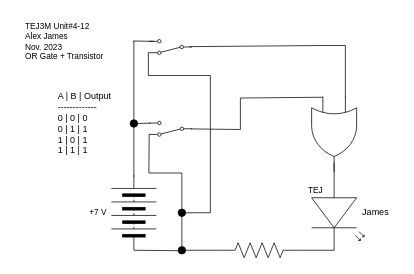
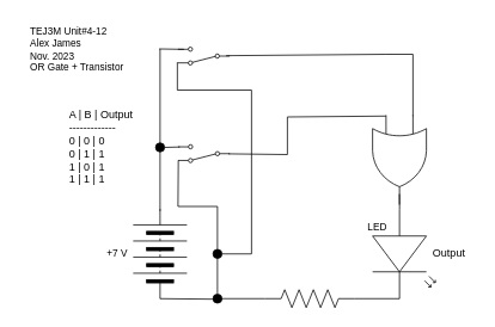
- <mxCell id="10" value="TEJ" style="text;html=1;align=center;verticalAlign=middle;resizable=0;points=[];autosize=1;strokeColor=none;fillColor=none;fontSize=11;fontFamily=Helvetica;fontColor=default;" parent="1" vertex="1"><mxGeometry x="400" y="238" width="40" height="30" as="geometry" /></mxCell>
+ <mxCell id="10" value="LED" style="text;html=1;align=center;verticalAlign=middle;resizable=0;points=[];autosize=1;strokeColor=none;fillColor=none;fontSize=11;fontFamily=Helvetica;fontColor=default;" parent="1" vertex="1"><mxGeometry x="400" y="238" width="40" height="30" as="geometry" /></mxCell>
- <mxCell id="13" value="James" style="text;html=1;align=center;verticalAlign=middle;resizable=0;points=[];autosize=1;strokeColor=none;fillColor=none;" parent="1" vertex="1"><mxGeometry x="470" y="268" width="60" height="30" as="geometry" /></mxCell>
+ <mxCell id="13" value="Output" style="text;html=1;align=center;verticalAlign=middle;resizable=0;points=[];autosize=1;strokeColor=none;fillColor=none;" parent="1" vertex="1"><mxGeometry x="470" y="268" width="60" height="30" as="geometry" /></mxCell>
